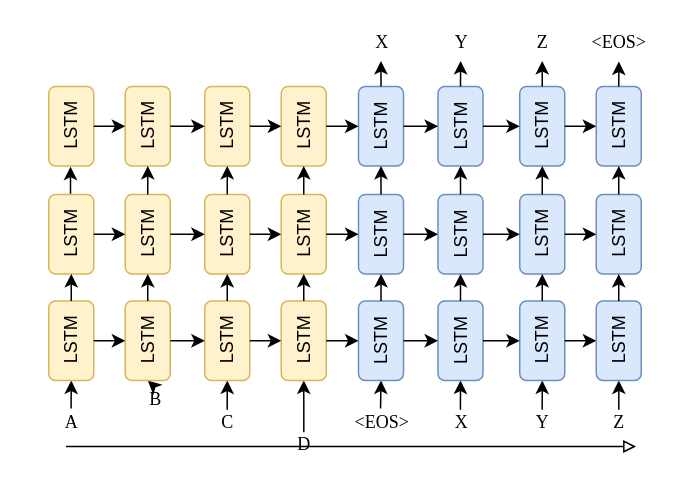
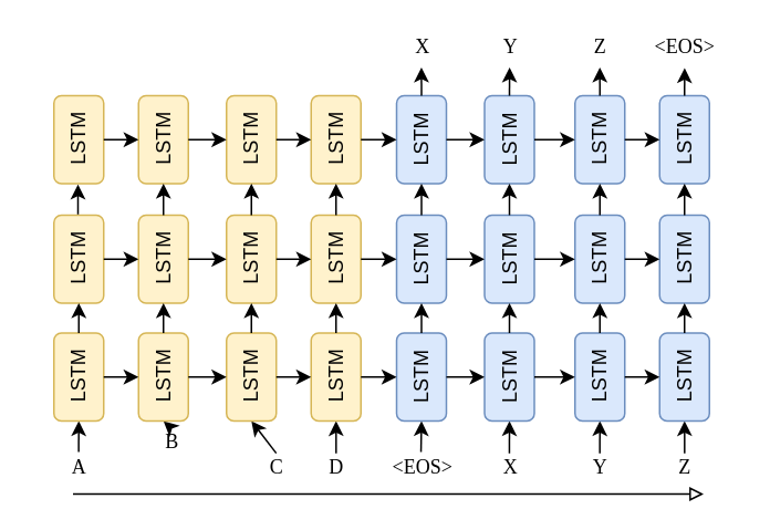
- <mxCell id="3" value="C" style="text;html=1;resizable=0;points=[];autosize=1;align=center;verticalAlign=middle;spacingTop=-4;fontFamily=Georgia;" parent="1" vertex="1"><mxGeometry x="141" y="272.5" width="20" height="20" as="geometry" /></mxCell>
+ <mxCell id="3" value="C" style="text;html=1;resizable=0;points=[];autosize=1;align=center;verticalAlign=middle;spacingTop=-4;fontFamily=Georgia;" parent="1" vertex="1"><mxGeometry x="156" y="272.5" width="20" height="20" as="geometry" /></mxCell>
- <mxCell id="4" value="D" style="text;html=1;resizable=0;points=[];autosize=1;align=center;verticalAlign=middle;spacingTop=-4;fontFamily=Georgia;" parent="1" vertex="1"><mxGeometry x="192" y="287.5" width="20" height="20" as="geometry" /></mxCell>
+ <mxCell id="4" value="D" style="text;html=1;resizable=0;points=[];autosize=1;align=center;verticalAlign=middle;spacingTop=-4;fontFamily=Georgia;" parent="1" vertex="1"><mxGeometry x="192" y="272.5" width="20" height="20" as="geometry" /></mxCell>
